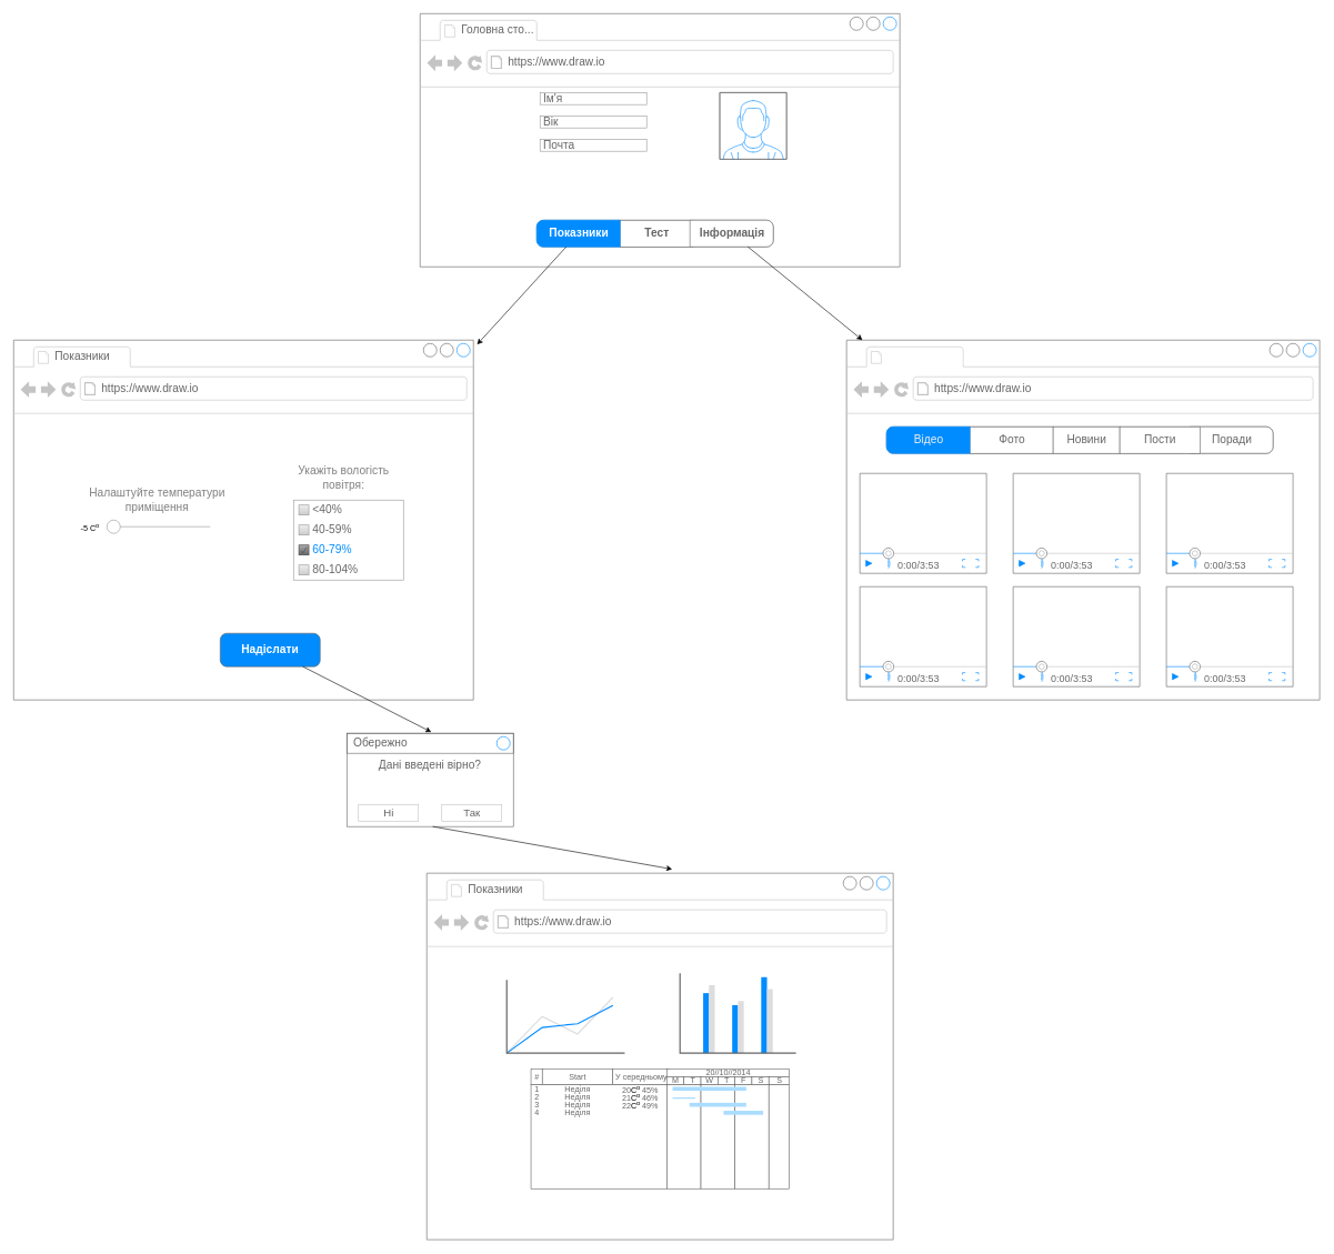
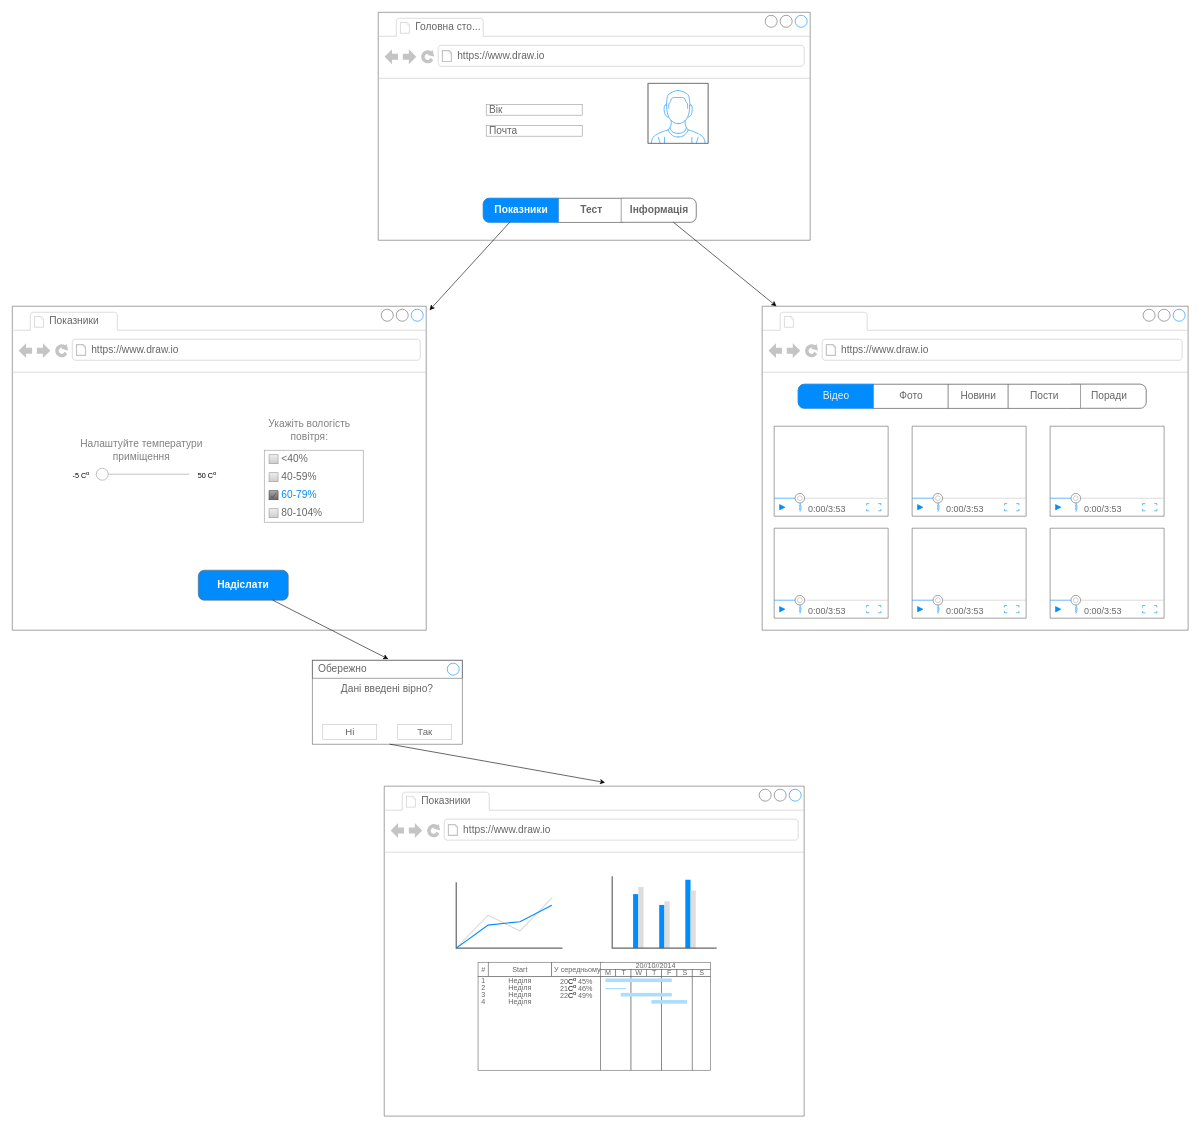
- <mxCell id="82" value="Ім'я" style="strokeWidth=1;shadow=0;dashed=0;align=center;html=1;shape=mxgraph.mockup.forms.rrect;fillColor=#ffffff;rSize=0;fontColor=#666666;align=left;spacingLeft=3;strokeColor=#999999;fontSize=17;" parent="74" vertex="1"><mxGeometry x="180" y="118.5" width="160" height="18" as="geometry" /></mxCell>
+ <mxCell id="15" value="50 C&lt;sup&gt;o&lt;/sup&gt;" style="text;html=1;strokeColor=none;fillColor=none;align=center;verticalAlign=middle;whiteSpace=wrap;rounded=0;" vertex="1" parent="2"><mxGeometry x="295" y="265" width="60" height="30" as="geometry" /></mxCell>
